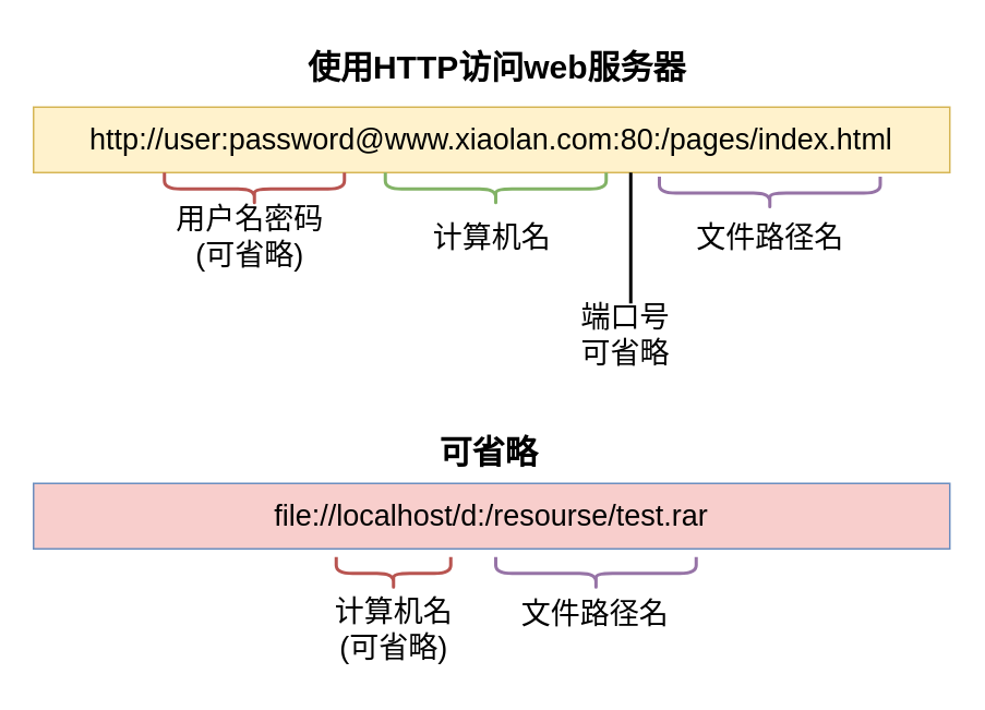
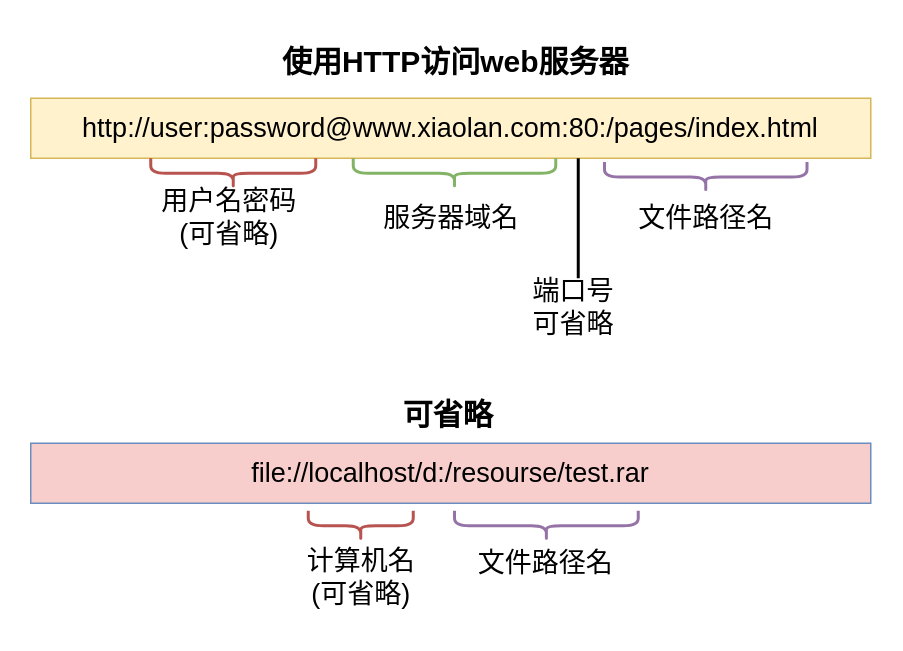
- <mxCell id="7" value="&lt;font style=&quot;font-size: 18px&quot;&gt;计算机名&lt;br&gt;&lt;/font&gt;" style="text;html=1;strokeColor=none;fillColor=none;align=center;verticalAlign=middle;whiteSpace=wrap;rounded=0;" vertex="1" parent="1"><mxGeometry x="247.5" y="135" width="105" height="20" as="geometry" /></mxCell>
+ <mxCell id="7" value="&lt;font style=&quot;font-size: 18px&quot;&gt;服务器域名&lt;br&gt;&lt;/font&gt;" style="text;html=1;strokeColor=none;fillColor=none;align=center;verticalAlign=middle;whiteSpace=wrap;rounded=0;" vertex="1" parent="1"><mxGeometry x="247.5" y="135" width="105" height="20" as="geometry" /></mxCell>
